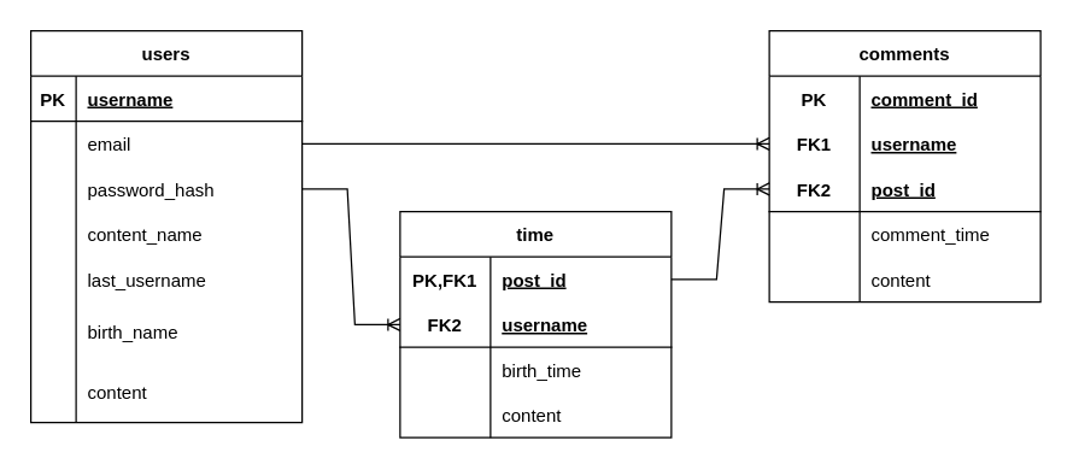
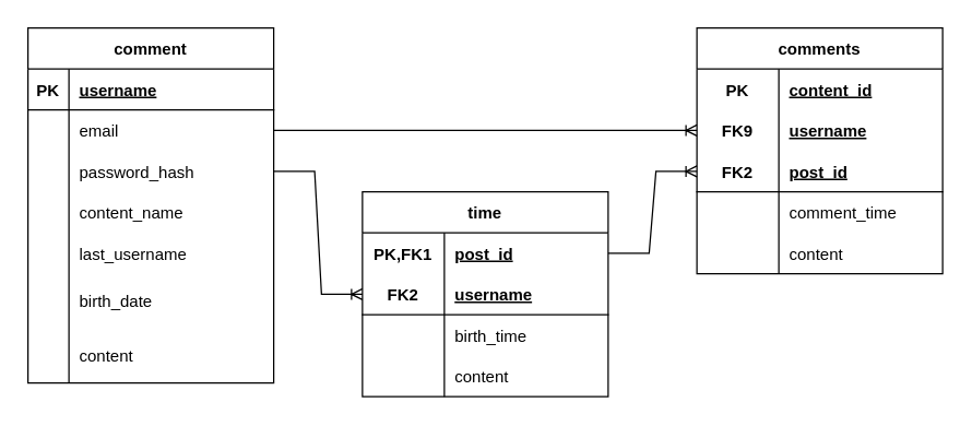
- <mxCell id="2" value="users" style="shape=table;startSize=30;container=1;collapsible=1;childLayout=tableLayout;fixedRows=1;rowLines=0;fontStyle=1;align=center;resizeLast=1;" vertex="1" parent="1"><mxGeometry x="20" y="20" width="180" height="260" as="geometry" /></mxCell>
+ <mxCell id="2" value="comment" style="shape=table;startSize=30;container=1;collapsible=1;childLayout=tableLayout;fixedRows=1;rowLines=0;fontStyle=1;align=center;resizeLast=1;" vertex="1" parent="1"><mxGeometry x="20" y="20" width="180" height="260" as="geometry" /></mxCell>
- <mxCell id="40" value="comment_id" style="shape=partialRectangle;connectable=0;fillColor=none;top=0;left=0;bottom=0;right=0;align=left;spacingLeft=6;fontStyle=5;overflow=hidden;" vertex="1" parent="38"><mxGeometry x="60" width="120" height="30" as="geometry"><mxRectangle width="120" height="30" as="alternateBounds" /></mxGeometry></mxCell>
+ <mxCell id="40" value="content_id" style="shape=partialRectangle;connectable=0;fillColor=none;top=0;left=0;bottom=0;right=0;align=left;spacingLeft=6;fontStyle=5;overflow=hidden;" vertex="1" parent="38"><mxGeometry x="60" width="120" height="30" as="geometry"><mxRectangle width="120" height="30" as="alternateBounds" /></mxGeometry></mxCell>
- <mxCell id="42" value="FK1" style="shape=partialRectangle;connectable=0;fillColor=none;top=0;left=0;bottom=0;right=0;fontStyle=1;overflow=hidden;" vertex="1" parent="41"><mxGeometry width="60" height="30" as="geometry"><mxRectangle width="60" height="30" as="alternateBounds" /></mxGeometry></mxCell>
+ <mxCell id="42" value="FK9" style="shape=partialRectangle;connectable=0;fillColor=none;top=0;left=0;bottom=0;right=0;fontStyle=1;overflow=hidden;" vertex="1" parent="41"><mxGeometry width="60" height="30" as="geometry"><mxRectangle width="60" height="30" as="alternateBounds" /></mxGeometry></mxCell>
- <mxCell id="20" value="birth_name" style="shape=partialRectangle;connectable=0;fillColor=none;top=0;left=0;bottom=0;right=0;align=left;spacingLeft=6;overflow=hidden;" vertex="1" parent="18"><mxGeometry x="30" width="150" height="40" as="geometry"><mxRectangle width="150" height="40" as="alternateBounds" /></mxGeometry></mxCell>
+ <mxCell id="20" value="birth_date" style="shape=partialRectangle;connectable=0;fillColor=none;top=0;left=0;bottom=0;right=0;align=left;spacingLeft=6;overflow=hidden;" vertex="1" parent="18"><mxGeometry x="30" width="150" height="40" as="geometry"><mxRectangle width="150" height="40" as="alternateBounds" /></mxGeometry></mxCell>
